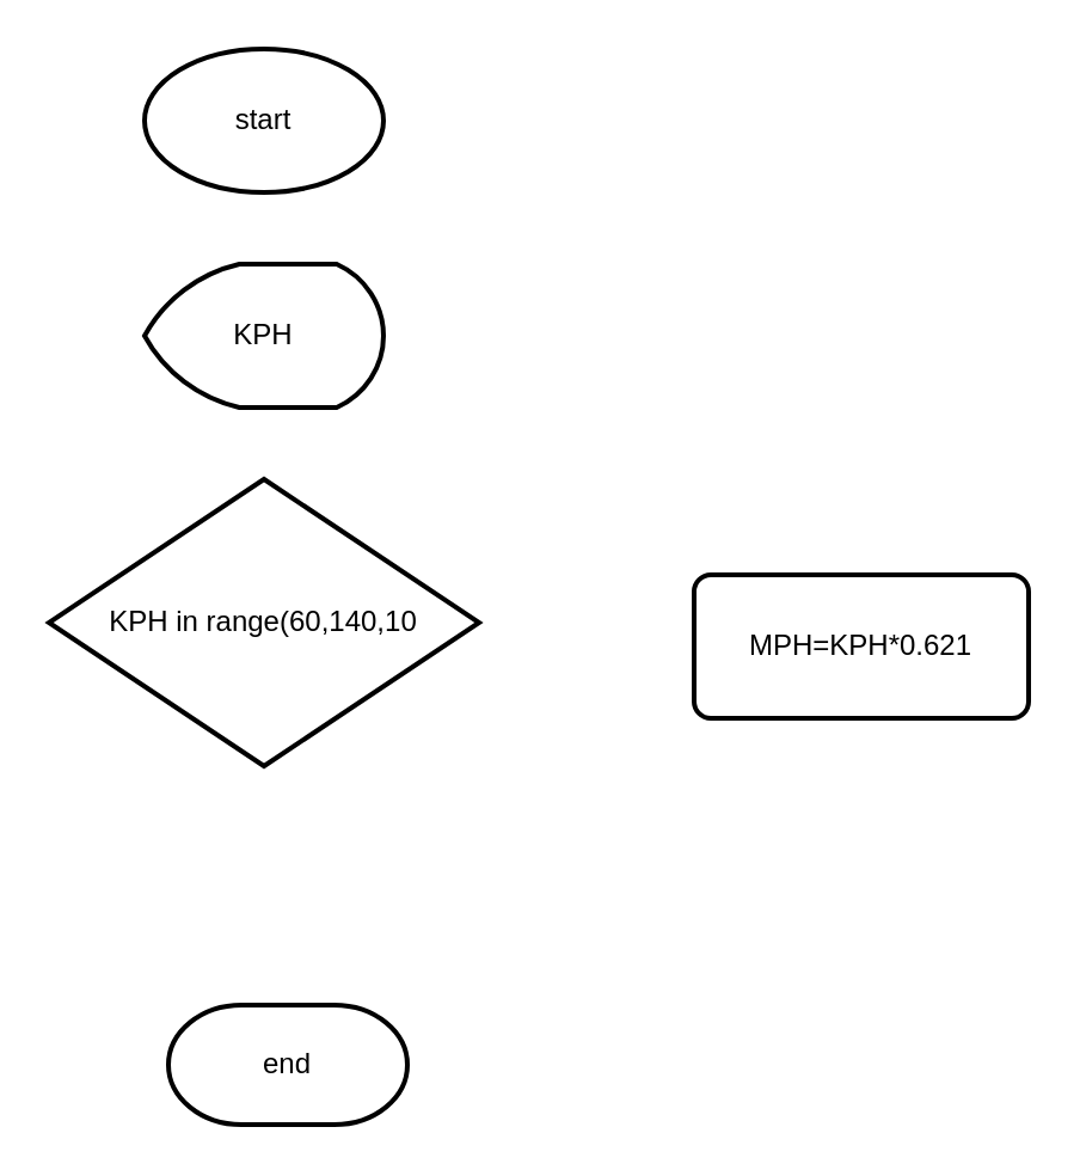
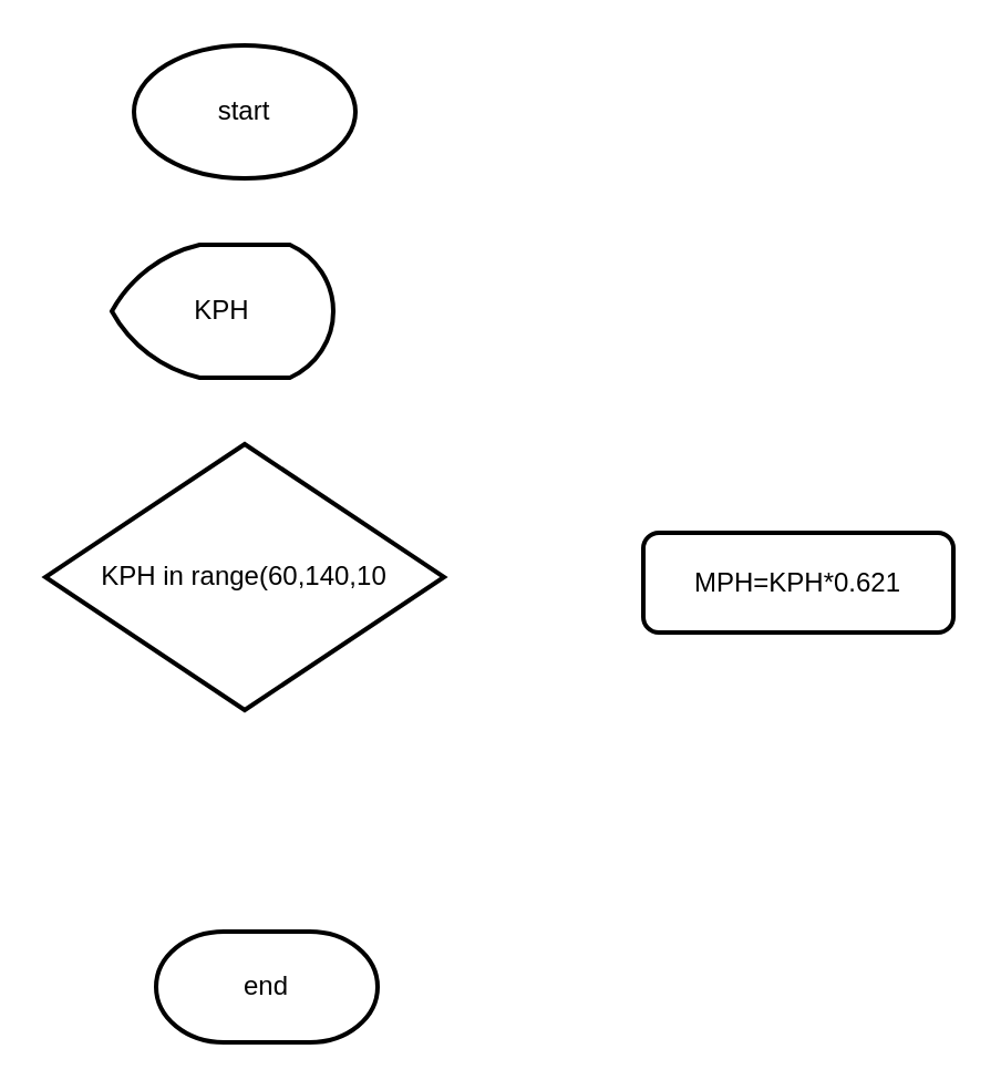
- <mxCell id="4" value="KPH" style="strokeWidth=2;html=1;shape=mxgraph.flowchart.display;whiteSpace=wrap;" vertex="1" parent="1"><mxGeometry x="60" y="110" width="100" height="60" as="geometry" /></mxCell>
+ <mxCell id="4" value="KPH" style="strokeWidth=2;html=1;shape=mxgraph.flowchart.display;whiteSpace=wrap;" vertex="1" parent="1"><mxGeometry x="50" y="110" width="100" height="60" as="geometry" /></mxCell>
- <mxCell id="6" value="MPH=KPH*0.621" style="rounded=1;whiteSpace=wrap;html=1;absoluteArcSize=1;arcSize=14;strokeWidth=2;" vertex="1" parent="1"><mxGeometry x="290" y="240" width="140" height="60" as="geometry" /></mxCell>
+ <mxCell id="6" value="MPH=KPH*0.621" style="rounded=1;whiteSpace=wrap;html=1;absoluteArcSize=1;arcSize=14;strokeWidth=2;" vertex="1" parent="1"><mxGeometry x="290" y="240" width="140" height="45" as="geometry" /></mxCell>
